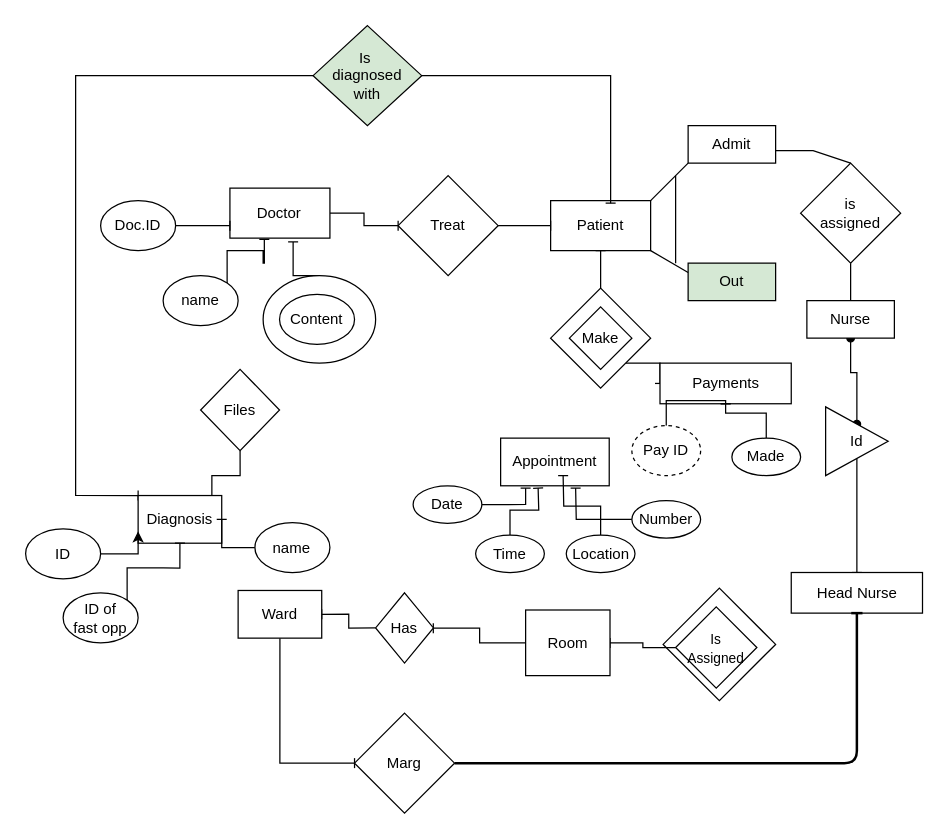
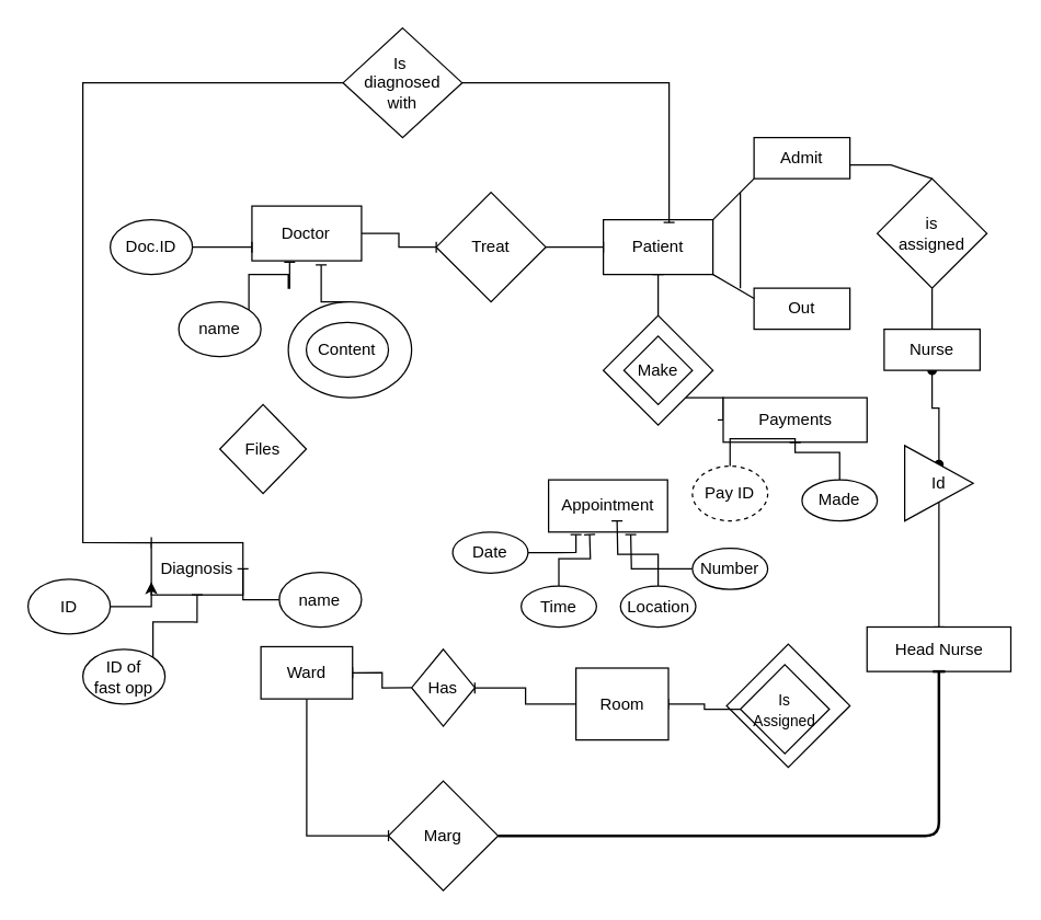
- <mxCell id="59" value="Is&amp;nbsp;&lt;br&gt;diagnosed&lt;br&gt;with" style="rhombus;whiteSpace=wrap;html=1;fillColor=#d5e8d4;" vertex="1" parent="1"><mxGeometry x="250" y="20" width="86.88" height="80" as="geometry" /></mxCell>
+ <mxCell id="59" value="Is&amp;nbsp;&lt;br&gt;diagnosed&lt;br&gt;with" style="rhombus;whiteSpace=wrap;html=1;" vertex="1" parent="1"><mxGeometry x="250" y="20" width="86.88" height="80" as="geometry" /></mxCell>
- <mxCell id="4" value="Out" style="rounded=0;whiteSpace=wrap;html=1;fillColor=#d5e8d4;" vertex="1" parent="1"><mxGeometry x="550" y="210" width="70" height="30" as="geometry" /></mxCell>
+ <mxCell id="4" value="Out" style="rounded=0;whiteSpace=wrap;html=1;" vertex="1" parent="1"><mxGeometry x="550" y="210" width="70" height="30" as="geometry" /></mxCell>
- <mxCell id="60" style="edgeStyle=orthogonalEdgeStyle;rounded=0;orthogonalLoop=1;jettySize=auto;html=1;exitX=0.5;exitY=1;exitDx=0;exitDy=0;entryX=0.882;entryY=0.002;entryDx=0;entryDy=0;entryPerimeter=0;endArrow=baseDash;endFill=0;" edge="1" parent="1" source="61" target="62"><mxGeometry relative="1" as="geometry" /></mxCell>
- <mxCell id="66" value="ID of&lt;br&gt;fast opp" style="ellipse;whiteSpace=wrap;html=1;" vertex="1" parent="1"><mxGeometry x="50" y="473.75" width="60" height="40" as="geometry" /></mxCell>
+ <mxCell id="66" value="ID of&lt;br&gt;fast opp" style="ellipse;whiteSpace=wrap;html=1;" vertex="1" parent="1"><mxGeometry x="60" y="473.75" width="60" height="40" as="geometry" /></mxCell>
